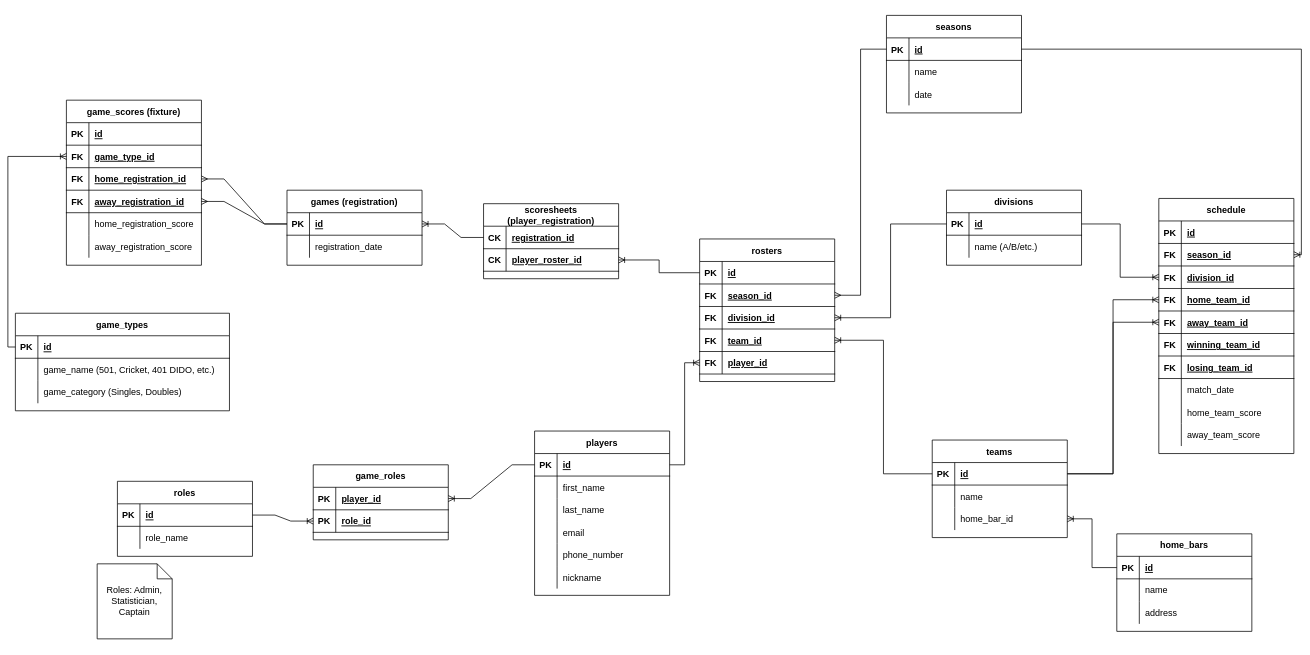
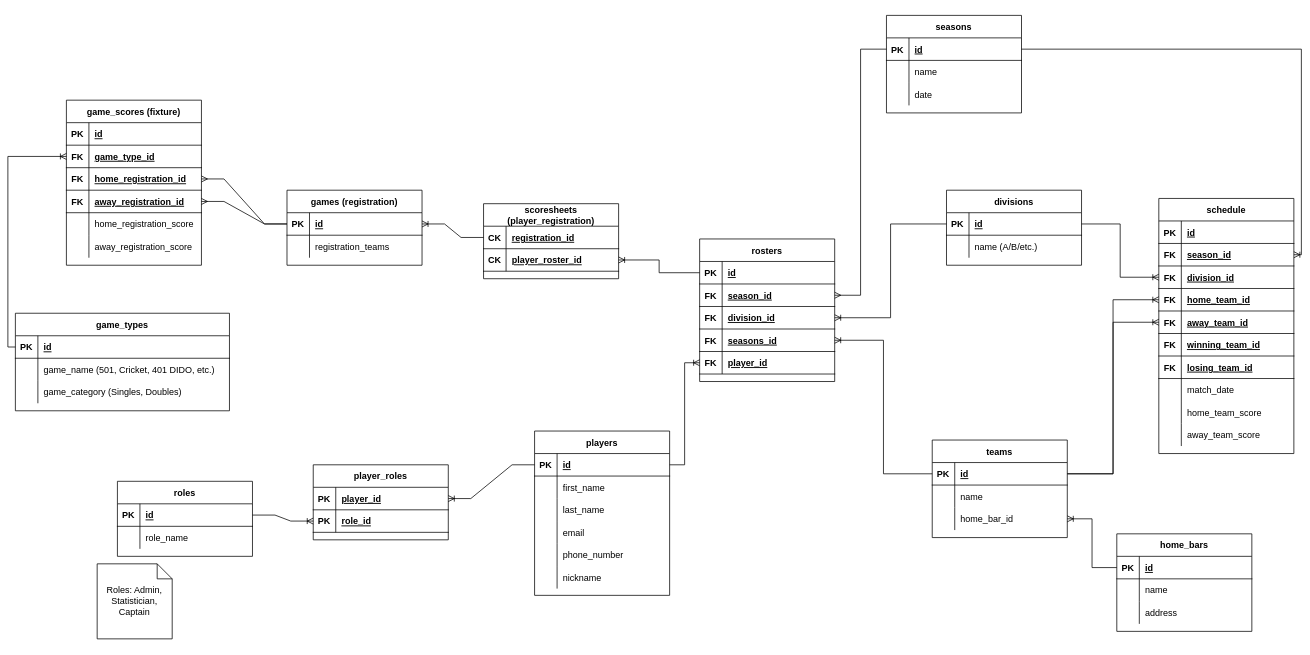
- <mxCell id="106" value="registration_date" style="shape=partialRectangle;connectable=0;fillColor=none;top=0;left=0;bottom=0;right=0;align=left;spacingLeft=6;overflow=hidden;fontStyle=0;" parent="104" vertex="1"><mxGeometry x="30" width="150" height="30" as="geometry"><mxRectangle width="150" height="30" as="alternateBounds" /></mxGeometry></mxCell>
+ <mxCell id="106" value="registration_teams" style="shape=partialRectangle;connectable=0;fillColor=none;top=0;left=0;bottom=0;right=0;align=left;spacingLeft=6;overflow=hidden;fontStyle=0;" parent="104" vertex="1"><mxGeometry x="30" width="150" height="30" as="geometry"><mxRectangle width="150" height="30" as="alternateBounds" /></mxGeometry></mxCell>
- <mxCell id="53" value="team_id" style="shape=partialRectangle;connectable=0;fillColor=none;top=0;left=0;bottom=0;right=0;align=left;spacingLeft=6;fontStyle=5;overflow=hidden;" parent="51" vertex="1"><mxGeometry x="30" width="150" height="30" as="geometry"><mxRectangle width="150" height="30" as="alternateBounds" /></mxGeometry></mxCell>
+ <mxCell id="53" value="seasons_id" style="shape=partialRectangle;connectable=0;fillColor=none;top=0;left=0;bottom=0;right=0;align=left;spacingLeft=6;fontStyle=5;overflow=hidden;" parent="51" vertex="1"><mxGeometry x="30" width="150" height="30" as="geometry"><mxRectangle width="150" height="30" as="alternateBounds" /></mxGeometry></mxCell>
- <mxCell id="166" value="game_roles" style="shape=table;startSize=30;container=1;collapsible=1;childLayout=tableLayout;fixedRows=1;rowLines=0;fontStyle=1;align=center;resizeLast=1;" parent="1" vertex="1"><mxGeometry x="417" y="619" width="180" height="100" as="geometry" /></mxCell>
+ <mxCell id="166" value="player_roles" style="shape=table;startSize=30;container=1;collapsible=1;childLayout=tableLayout;fixedRows=1;rowLines=0;fontStyle=1;align=center;resizeLast=1;" parent="1" vertex="1"><mxGeometry x="417" y="619" width="180" height="100" as="geometry" /></mxCell>
